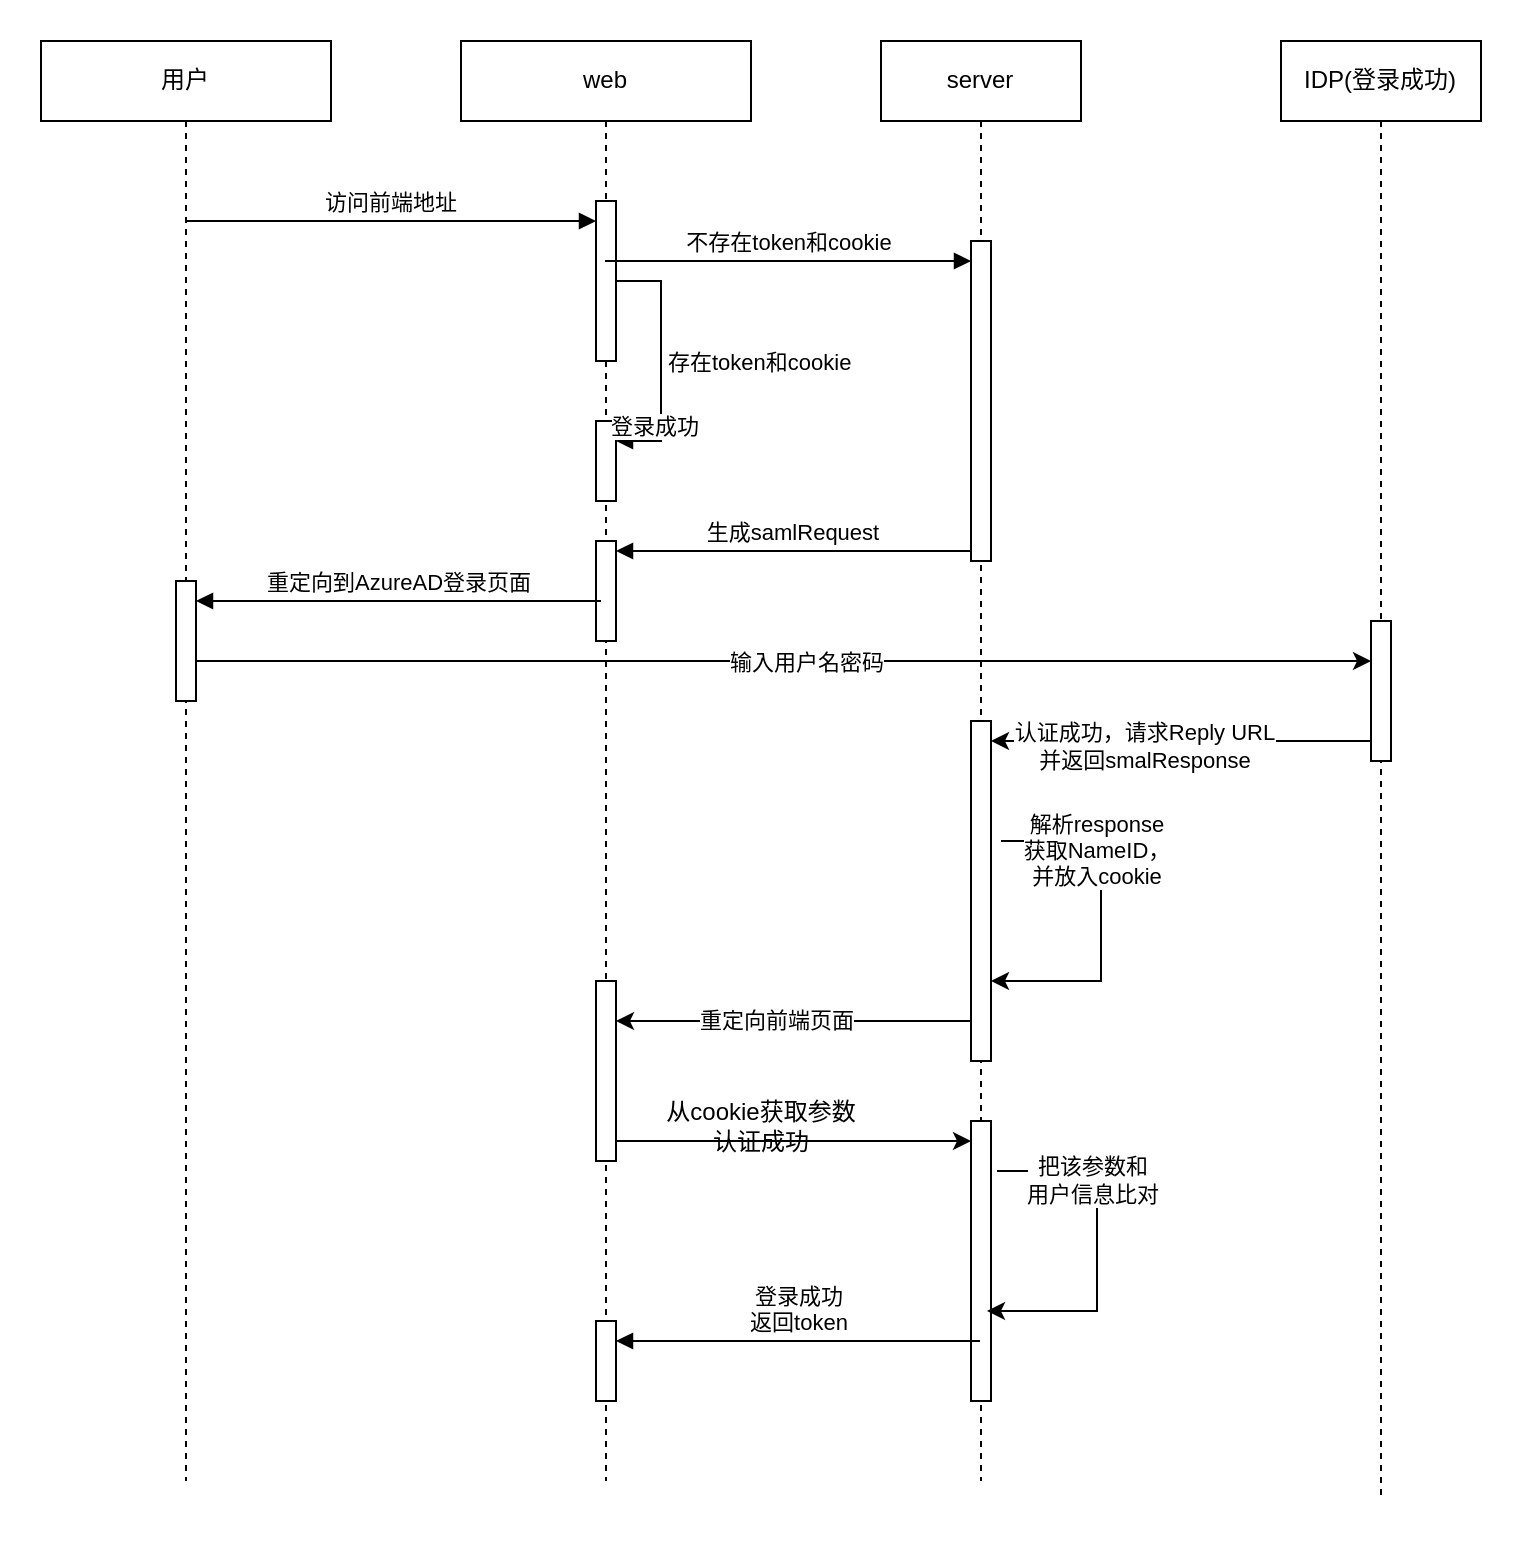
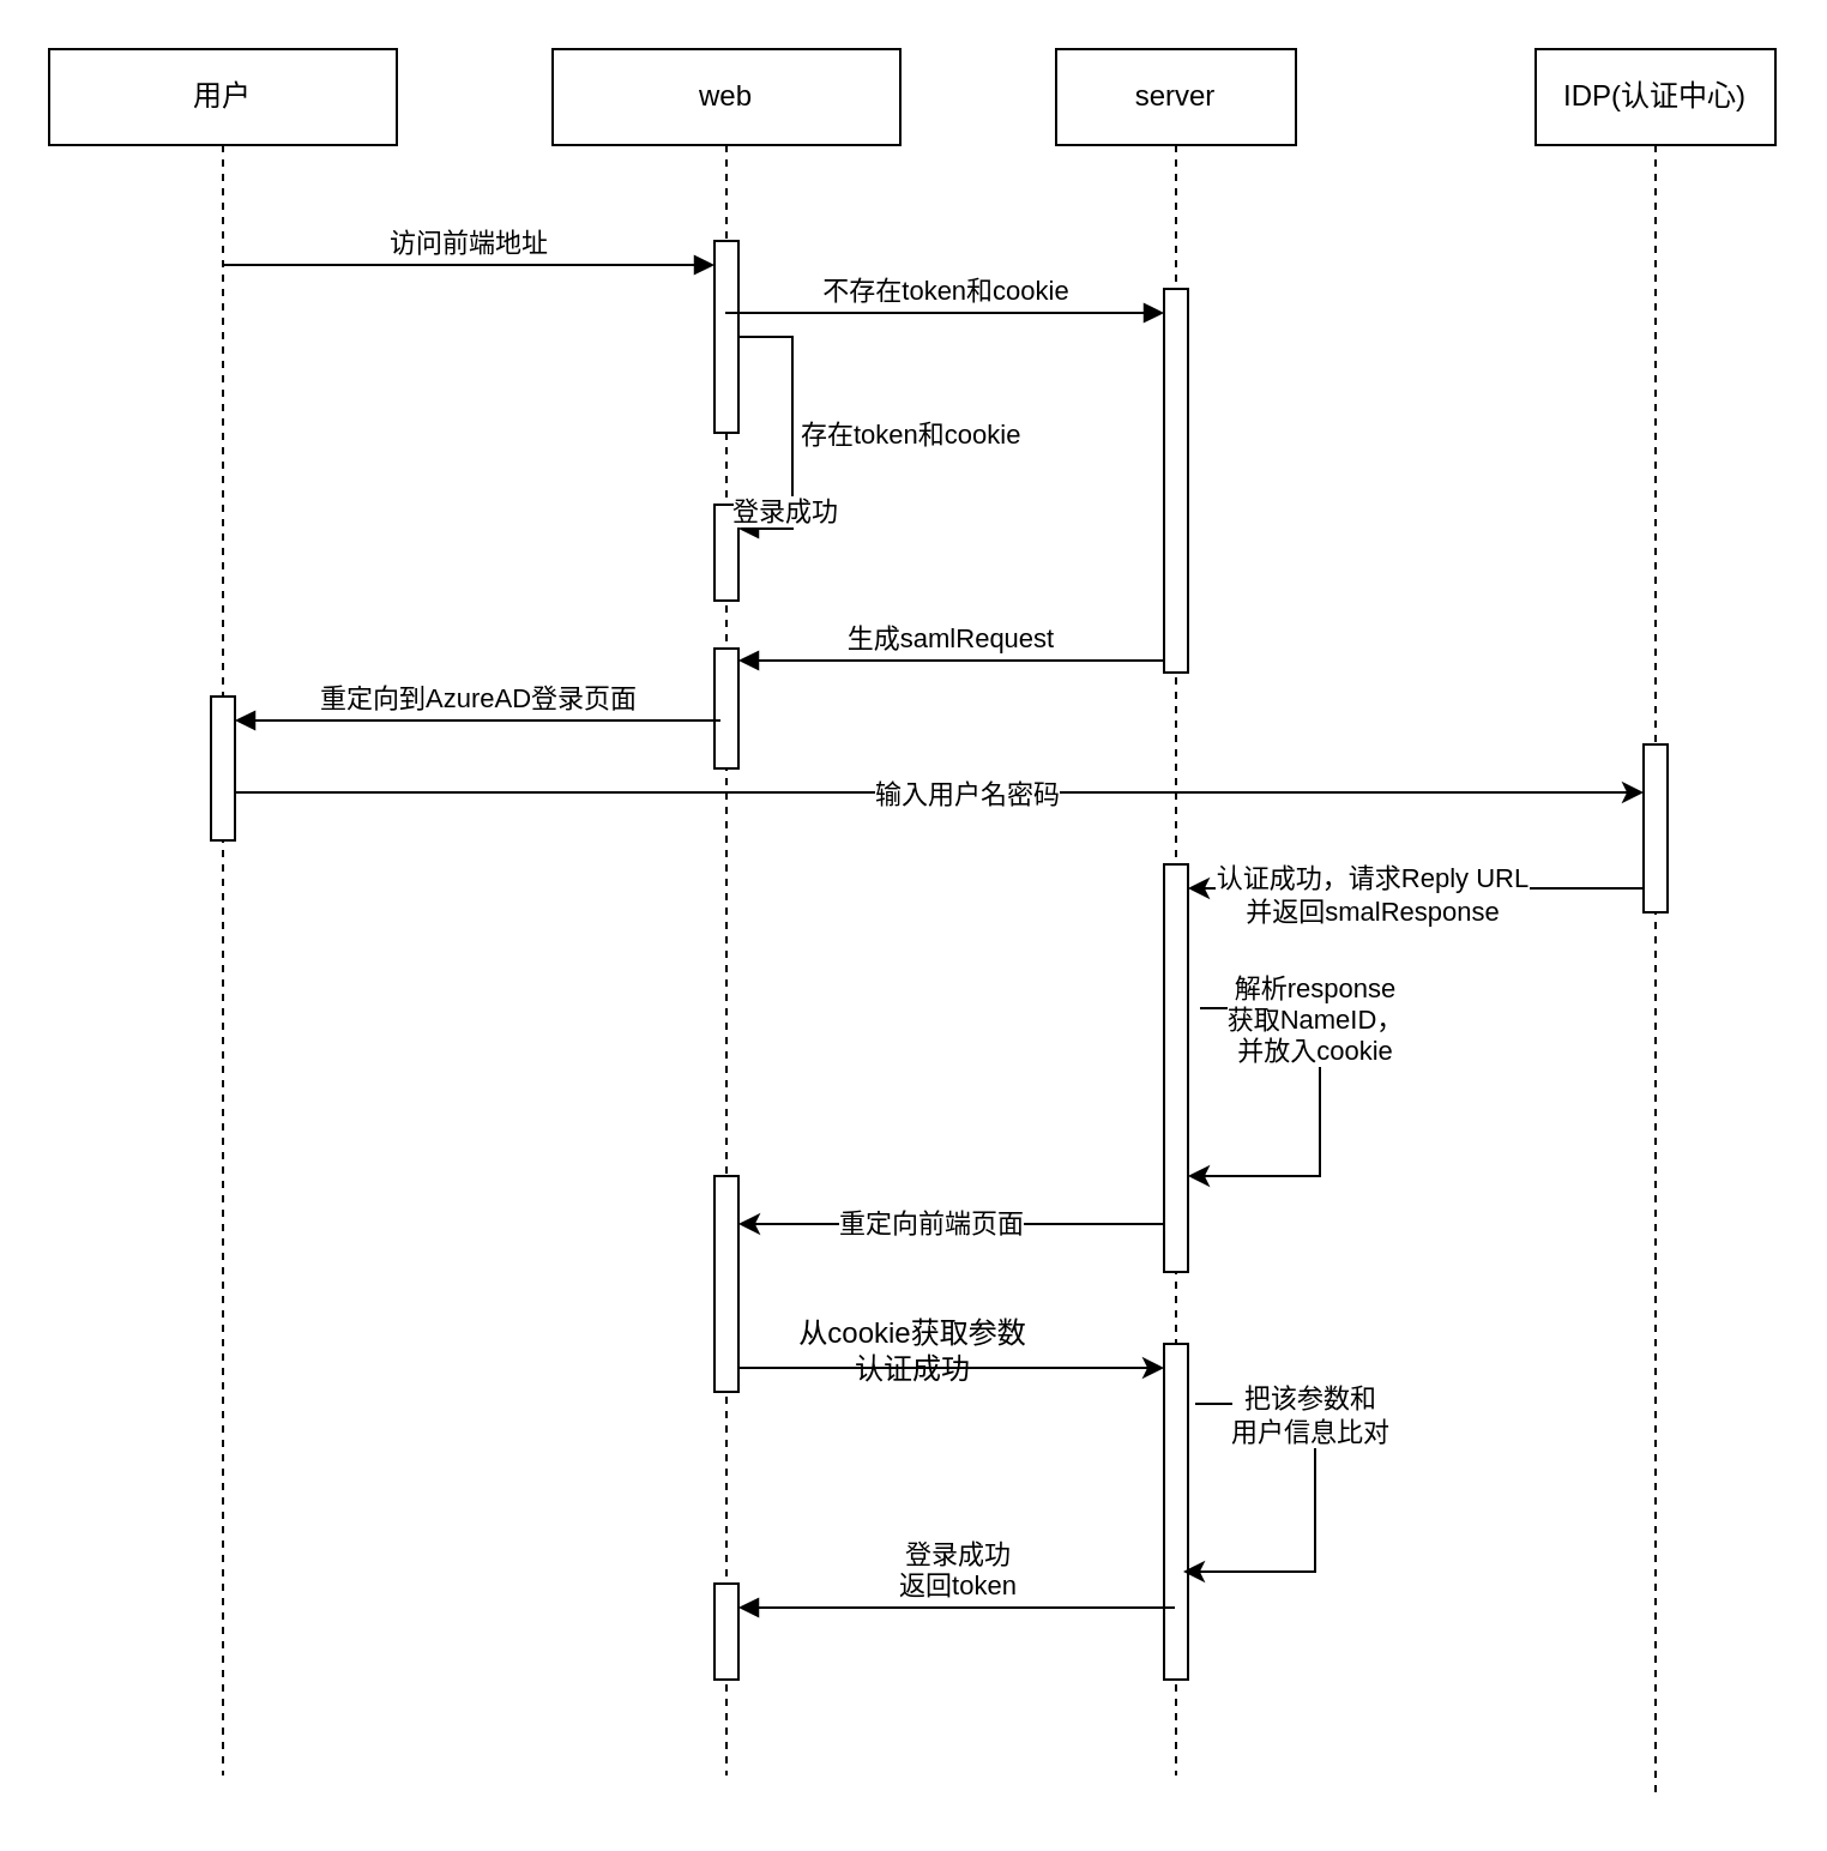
- <mxCell id="16" value="IDP(登录成功)" style="shape=umlLifeline;perimeter=lifelinePerimeter;whiteSpace=wrap;html=1;container=1;dropTarget=0;collapsible=0;recursiveResize=0;outlineConnect=0;portConstraint=eastwest;newEdgeStyle={&quot;edgeStyle&quot;:&quot;elbowEdgeStyle&quot;,&quot;elbow&quot;:&quot;vertical&quot;,&quot;curved&quot;:0,&quot;rounded&quot;:0};" vertex="1" parent="1"><mxGeometry x="640" y="20" width="100" height="730" as="geometry" /></mxCell>
+ <mxCell id="16" value="IDP(认证中心)" style="shape=umlLifeline;perimeter=lifelinePerimeter;whiteSpace=wrap;html=1;container=1;dropTarget=0;collapsible=0;recursiveResize=0;outlineConnect=0;portConstraint=eastwest;newEdgeStyle={&quot;edgeStyle&quot;:&quot;elbowEdgeStyle&quot;,&quot;elbow&quot;:&quot;vertical&quot;,&quot;curved&quot;:0,&quot;rounded&quot;:0};" vertex="1" parent="1"><mxGeometry x="640" y="20" width="100" height="730" as="geometry" /></mxCell>
